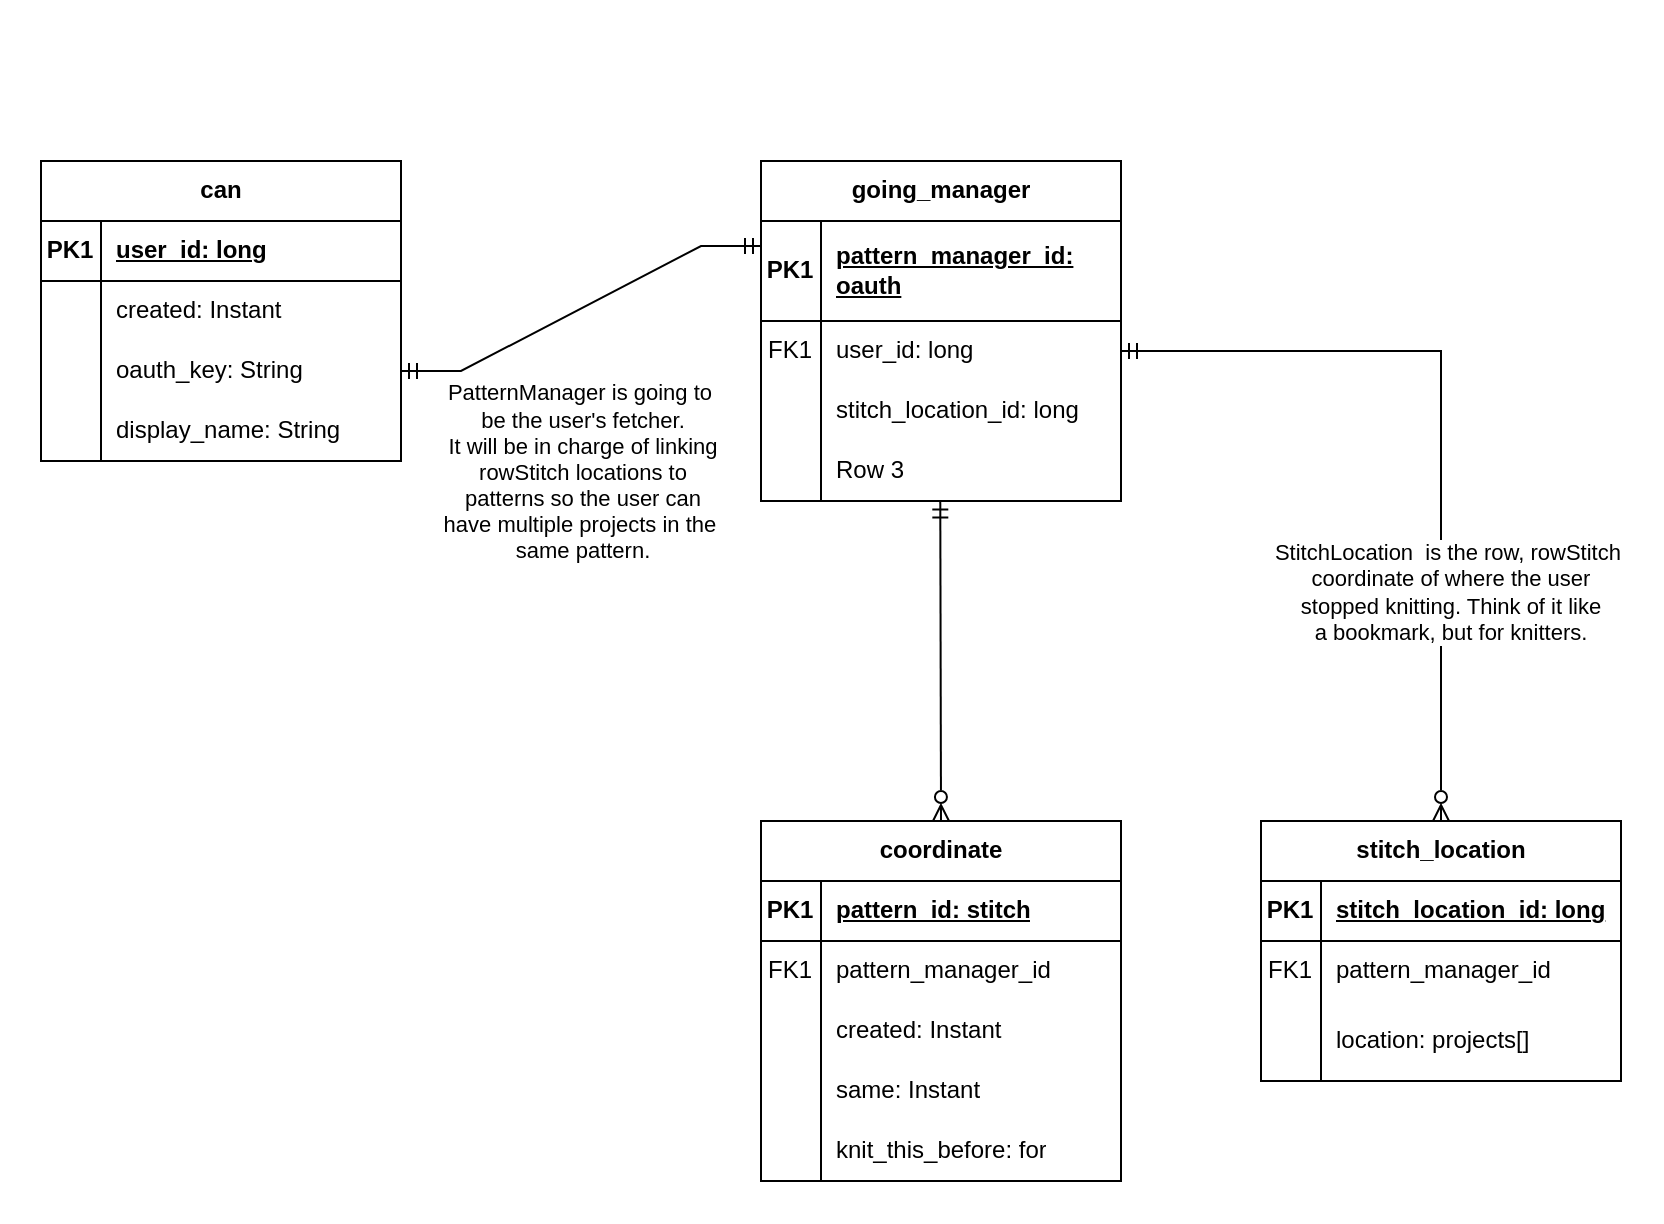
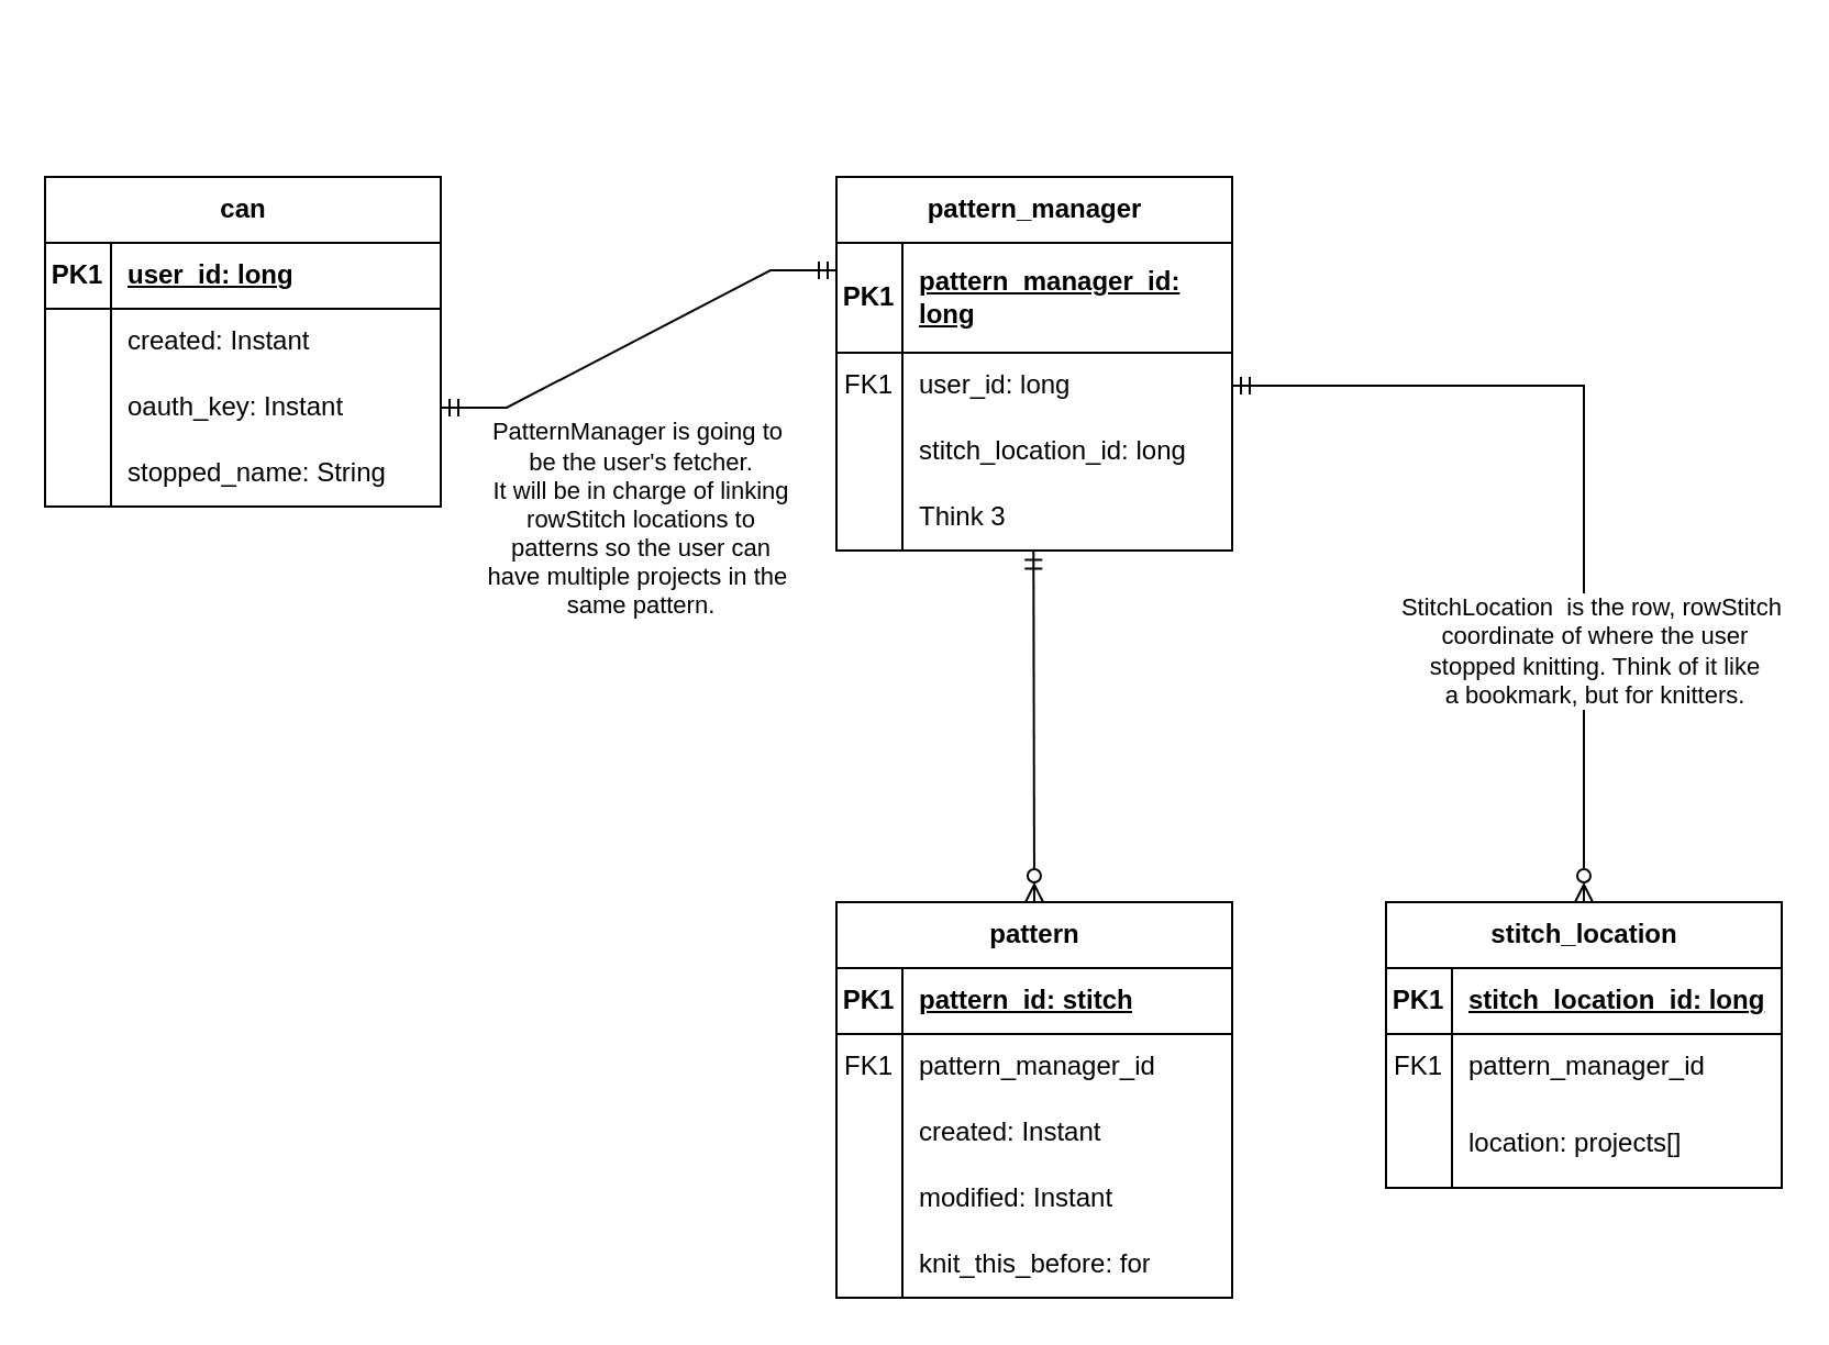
- <mxCell id="15" value="going_manager" style="shape=table;startSize=30;container=1;collapsible=1;childLayout=tableLayout;fixedRows=1;rowLines=0;fontStyle=1;align=center;resizeLast=1;html=1;" parent="1" vertex="1"><mxGeometry x="380" y="80" width="180" height="170" as="geometry" /></mxCell>
+ <mxCell id="15" value="pattern_manager" style="shape=table;startSize=30;container=1;collapsible=1;childLayout=tableLayout;fixedRows=1;rowLines=0;fontStyle=1;align=center;resizeLast=1;html=1;" parent="1" vertex="1"><mxGeometry x="380" y="80" width="180" height="170" as="geometry" /></mxCell>
- <mxCell id="18" value="pattern_manager_id: oauth" style="shape=partialRectangle;connectable=0;fillColor=none;top=0;left=0;bottom=0;right=0;align=left;spacingLeft=6;fontStyle=5;overflow=hidden;whiteSpace=wrap;html=1;" parent="16" vertex="1"><mxGeometry x="30" width="150" height="50" as="geometry"><mxRectangle width="150" height="50" as="alternateBounds" /></mxGeometry></mxCell>
+ <mxCell id="18" value="pattern_manager_id: long" style="shape=partialRectangle;connectable=0;fillColor=none;top=0;left=0;bottom=0;right=0;align=left;spacingLeft=6;fontStyle=5;overflow=hidden;whiteSpace=wrap;html=1;" parent="16" vertex="1"><mxGeometry x="30" width="150" height="50" as="geometry"><mxRectangle width="150" height="50" as="alternateBounds" /></mxGeometry></mxCell>
- <mxCell id="11" value="oauth_key: String" style="shape=partialRectangle;connectable=0;fillColor=none;top=0;left=0;bottom=0;right=0;align=left;spacingLeft=6;overflow=hidden;whiteSpace=wrap;html=1;" parent="9" vertex="1"><mxGeometry x="30" width="150" height="30" as="geometry"><mxRectangle width="150" height="30" as="alternateBounds" /></mxGeometry></mxCell>
+ <mxCell id="11" value="oauth_key: Instant" style="shape=partialRectangle;connectable=0;fillColor=none;top=0;left=0;bottom=0;right=0;align=left;spacingLeft=6;overflow=hidden;whiteSpace=wrap;html=1;" parent="9" vertex="1"><mxGeometry x="30" width="150" height="30" as="geometry"><mxRectangle width="150" height="30" as="alternateBounds" /></mxGeometry></mxCell>
- <mxCell id="14" value="display_name: String" style="shape=partialRectangle;connectable=0;fillColor=none;top=0;left=0;bottom=0;right=0;align=left;spacingLeft=6;overflow=hidden;whiteSpace=wrap;html=1;" parent="12" vertex="1"><mxGeometry x="30" width="150" height="30" as="geometry"><mxRectangle width="150" height="30" as="alternateBounds" /></mxGeometry></mxCell>
+ <mxCell id="14" value="stopped_name: String" style="shape=partialRectangle;connectable=0;fillColor=none;top=0;left=0;bottom=0;right=0;align=left;spacingLeft=6;overflow=hidden;whiteSpace=wrap;html=1;" parent="12" vertex="1"><mxGeometry x="30" width="150" height="30" as="geometry"><mxRectangle width="150" height="30" as="alternateBounds" /></mxGeometry></mxCell>
- <mxCell id="27" value="Row 3" style="shape=partialRectangle;connectable=0;fillColor=none;top=0;left=0;bottom=0;right=0;align=left;spacingLeft=6;overflow=hidden;whiteSpace=wrap;html=1;" parent="25" vertex="1"><mxGeometry x="30" width="150" height="30" as="geometry"><mxRectangle width="150" height="30" as="alternateBounds" /></mxGeometry></mxCell>
+ <mxCell id="27" value="Think 3" style="shape=partialRectangle;connectable=0;fillColor=none;top=0;left=0;bottom=0;right=0;align=left;spacingLeft=6;overflow=hidden;whiteSpace=wrap;html=1;" parent="25" vertex="1"><mxGeometry x="30" width="150" height="30" as="geometry"><mxRectangle width="150" height="30" as="alternateBounds" /></mxGeometry></mxCell>
- <mxCell id="30" value="coordinate" style="shape=table;startSize=30;container=1;collapsible=1;childLayout=tableLayout;fixedRows=1;rowLines=0;fontStyle=1;align=center;resizeLast=1;html=1;" parent="1" vertex="1"><mxGeometry x="380" y="410" width="180" height="180" as="geometry" /></mxCell>
+ <mxCell id="30" value="pattern" style="shape=table;startSize=30;container=1;collapsible=1;childLayout=tableLayout;fixedRows=1;rowLines=0;fontStyle=1;align=center;resizeLast=1;html=1;" parent="1" vertex="1"><mxGeometry x="380" y="410" width="180" height="180" as="geometry" /></mxCell>
- <mxCell id="42" value="same: Instant" style="shape=partialRectangle;connectable=0;fillColor=none;top=0;left=0;bottom=0;right=0;align=left;spacingLeft=6;overflow=hidden;whiteSpace=wrap;html=1;" parent="40" vertex="1"><mxGeometry x="30" width="150" height="30" as="geometry"><mxRectangle width="150" height="30" as="alternateBounds" /></mxGeometry></mxCell>
+ <mxCell id="42" value="modified: Instant" style="shape=partialRectangle;connectable=0;fillColor=none;top=0;left=0;bottom=0;right=0;align=left;spacingLeft=6;overflow=hidden;whiteSpace=wrap;html=1;" parent="40" vertex="1"><mxGeometry x="30" width="150" height="30" as="geometry"><mxRectangle width="150" height="30" as="alternateBounds" /></mxGeometry></mxCell>
